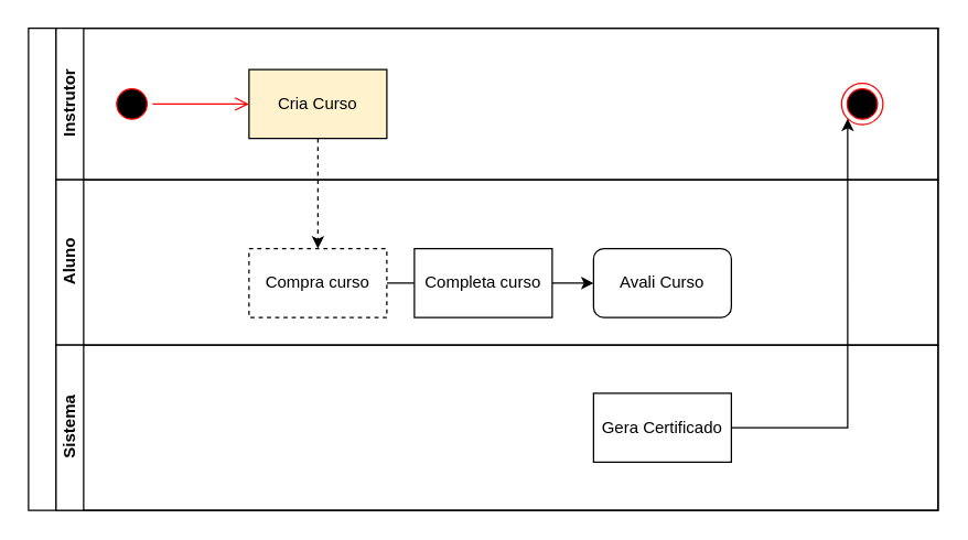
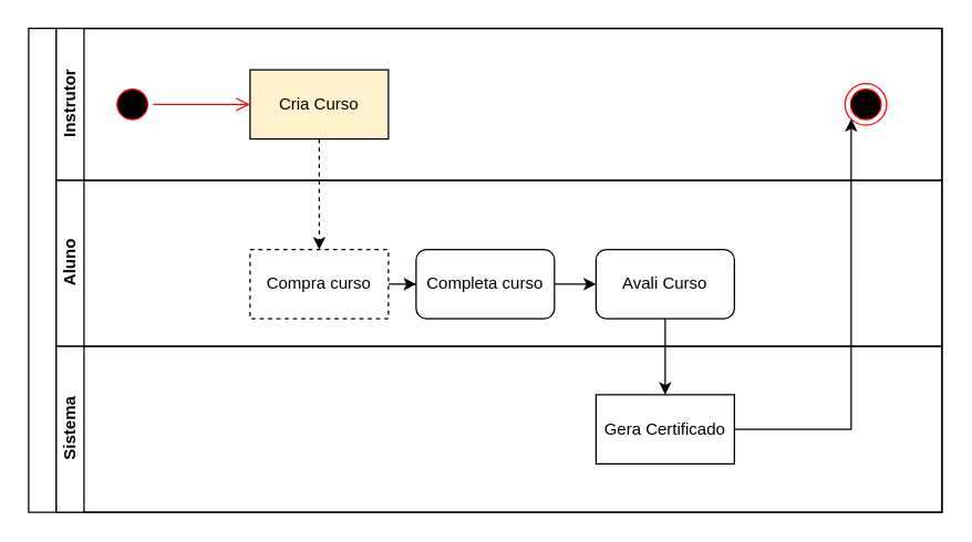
- <mxCell id="10" value="" style="edgeStyle=orthogonalEdgeStyle;rounded=0;orthogonalLoop=1;jettySize=auto;html=1;endArrow=none;" edge="1" parent="9" source="11" target="13"><mxGeometry relative="1" as="geometry" /></mxCell>
+ <mxCell id="10" value="" style="edgeStyle=orthogonalEdgeStyle;rounded=0;orthogonalLoop=1;jettySize=auto;html=1;" edge="1" parent="9" source="11" target="13"><mxGeometry relative="1" as="geometry" /></mxCell>
- <mxCell id="13" value="Completa curso" style="html=1;dashed=0;whiteSpace=wrap;" vertex="1" parent="9"><mxGeometry x="260" y="50" width="100" height="50" as="geometry" /></mxCell>
+ <mxCell id="13" value="Completa curso" style="html=1;dashed=0;whiteSpace=wrap;rounded=1;" vertex="1" parent="9"><mxGeometry x="260" y="50" width="100" height="50" as="geometry" /></mxCell>
+ <mxCell id="17" value="" style="edgeStyle=orthogonalEdgeStyle;rounded=0;orthogonalLoop=1;jettySize=auto;html=1;" edge="1" parent="2" source="14" target="16"><mxGeometry relative="1" as="geometry" /></mxCell>
